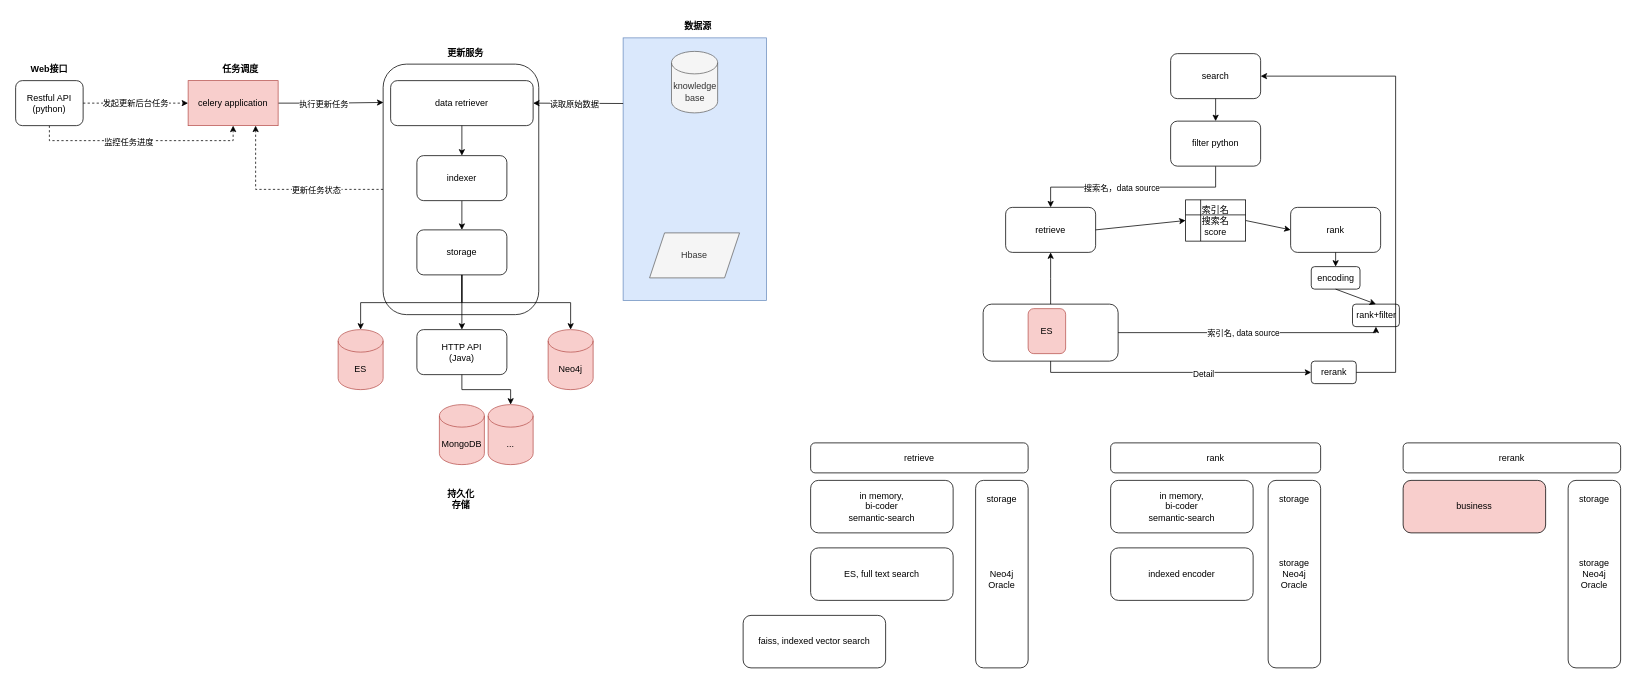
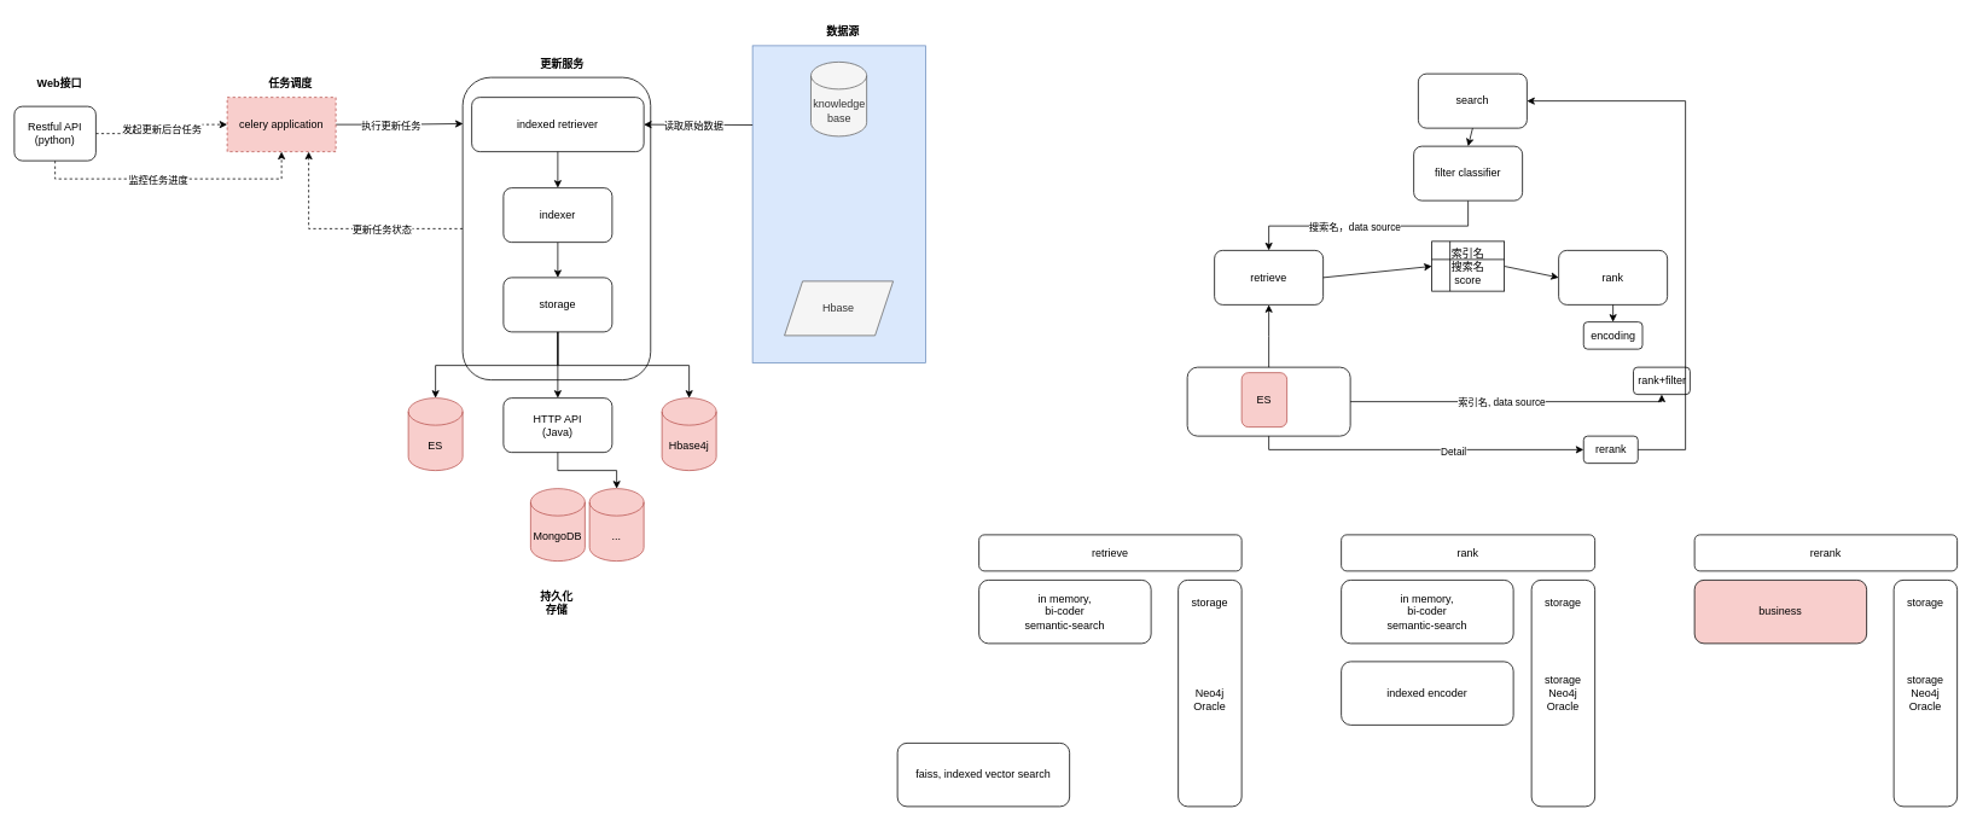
- <mxCell id="12" value="search" style="rounded=1;whiteSpace=wrap;html=1;" parent="1" vertex="1"><mxGeometry x="1560" y="71" width="120" height="60" as="geometry" /></mxCell>
+ <mxCell id="12" value="search" style="rounded=1;whiteSpace=wrap;html=1;" parent="1" vertex="1"><mxGeometry x="1565" y="81" width="120" height="60" as="geometry" /></mxCell>
- <mxCell id="50" value="Restful API&lt;br&gt;(python)" style="rounded=1;whiteSpace=wrap;html=1;" parent="1" vertex="1"><mxGeometry x="20" y="107" width="90" height="60" as="geometry" /></mxCell>
+ <mxCell id="50" value="Restful API&lt;br&gt;(python)" style="rounded=1;whiteSpace=wrap;html=1;" parent="1" vertex="1"><mxGeometry x="15" y="117" width="90" height="60" as="geometry" /></mxCell>
- <mxCell id="53" value="celery application" style="rounded=0;whiteSpace=wrap;html=1;fillColor=#f8cecc;strokeColor=#b85450;" parent="1" vertex="1"><mxGeometry x="250" y="107" width="120" height="60" as="geometry" /></mxCell>
+ <mxCell id="53" value="celery application" style="rounded=0;whiteSpace=wrap;html=1;fillColor=#f8cecc;strokeColor=#b85450;dashed=1;" parent="1" vertex="1"><mxGeometry x="250" y="107" width="120" height="60" as="geometry" /></mxCell>
- <mxCell id="9" value="data retriever" style="rounded=1;whiteSpace=wrap;html=1;" parent="1" vertex="1"><mxGeometry x="520" y="107" width="190" height="60" as="geometry" /></mxCell>
+ <mxCell id="9" value="indexed retriever" style="rounded=1;whiteSpace=wrap;html=1;" parent="1" vertex="1"><mxGeometry x="520" y="107" width="190" height="60" as="geometry" /></mxCell>
- <mxCell id="31" value="filter python" style="rounded=1;whiteSpace=wrap;html=1;" parent="1" vertex="1"><mxGeometry x="1560" y="161" width="120" height="60" as="geometry" /></mxCell>
+ <mxCell id="31" value="filter classifier" style="rounded=1;whiteSpace=wrap;html=1;" parent="1" vertex="1"><mxGeometry x="1560" y="161" width="120" height="60" as="geometry" /></mxCell>
- <mxCell id="23" value="" style="endArrow=classic;html=1;rounded=0;entryX=0.5;entryY=0;entryDx=0;entryDy=0;exitX=0.5;exitY=1;exitDx=0;exitDy=0;" parent="1" source="13" target="22" edge="1"><mxGeometry width="50" height="50" relative="1" as="geometry"><mxPoint x="1370" y="335" as="sourcePoint" /><mxPoint x="1420" y="285" as="targetPoint" /></mxGeometry></mxCell>
- <mxCell id="56" value="Neo4j" style="shape=cylinder3;whiteSpace=wrap;html=1;boundedLbl=1;backgroundOutline=1;size=15;fillColor=#f8cecc;strokeColor=#b85450;" parent="1" vertex="1"><mxGeometry x="730" y="439" width="60" height="80" as="geometry" /></mxCell>
+ <mxCell id="56" value="Hbase4j" style="shape=cylinder3;whiteSpace=wrap;html=1;boundedLbl=1;backgroundOutline=1;size=15;fillColor=#f8cecc;strokeColor=#b85450;" parent="1" vertex="1"><mxGeometry x="730" y="439" width="60" height="80" as="geometry" /></mxCell>
- <mxCell id="38" value="ES, full text search" style="rounded=1;whiteSpace=wrap;html=1;" parent="1" vertex="1"><mxGeometry x="1080" y="730" width="190" height="70" as="geometry" /></mxCell>
